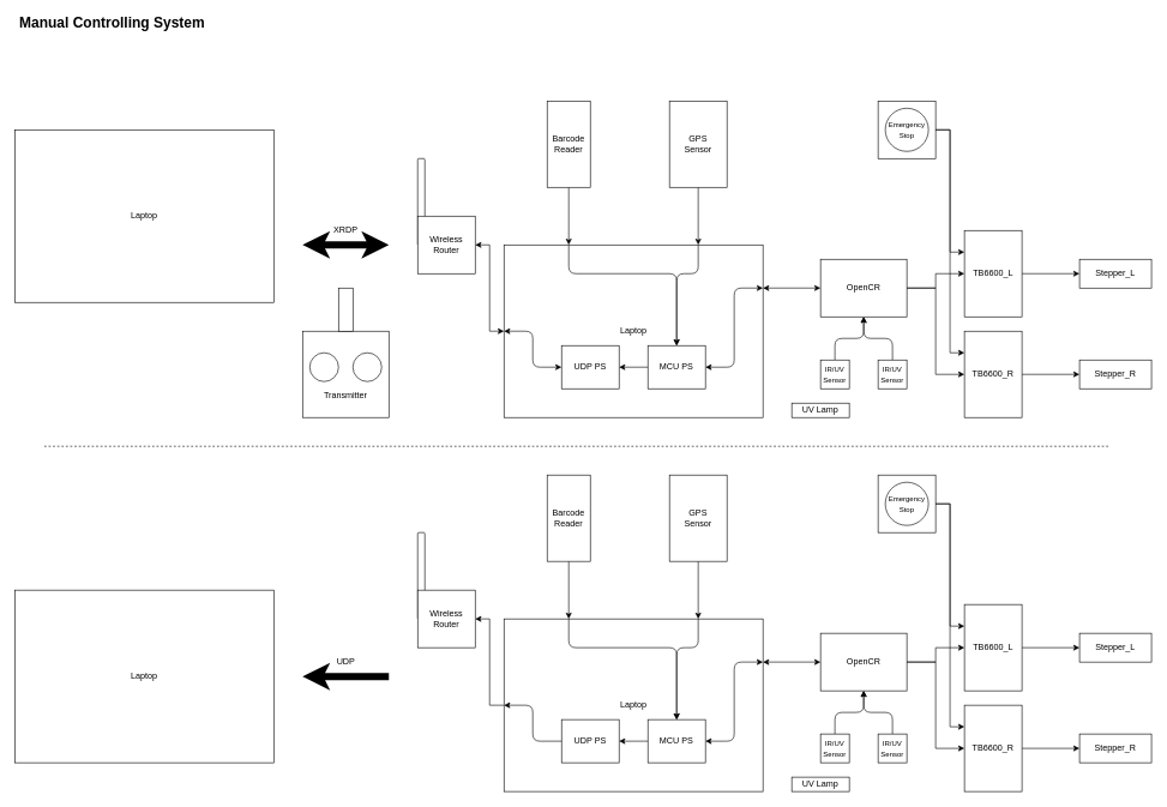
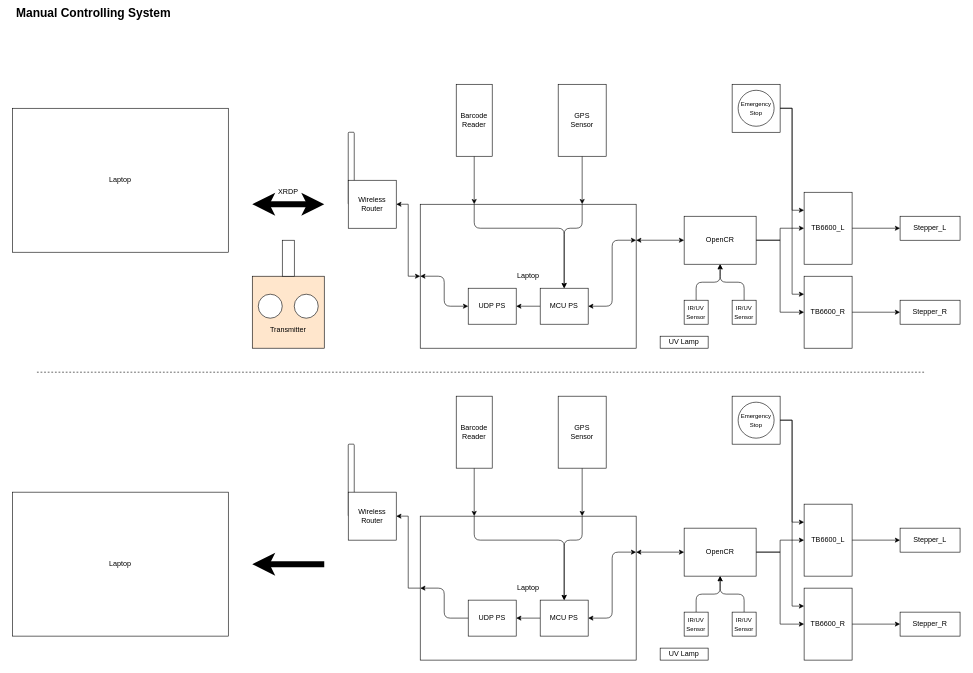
- <mxCell id="23" value="&lt;b&gt;&lt;font style=&quot;font-size: 20px&quot;&gt;Manual Controlling System&lt;/font&gt;&lt;/b&gt;" style="text;html=1;align=center;verticalAlign=middle;resizable=0;points=[];autosize=1;strokeColor=none;" parent="1" vertex="1"><mxGeometry x="20" y="20" width="270" height="20" as="geometry" /></mxCell>
+ <mxCell id="23" value="&lt;b&gt;&lt;font style=&quot;font-size: 20px&quot;&gt;Manual Controlling System&lt;/font&gt;&lt;/b&gt;" style="text;html=1;align=center;verticalAlign=middle;resizable=0;points=[];autosize=1;strokeColor=none;" parent="1" vertex="1"><mxGeometry x="20" y="10" width="270" height="20" as="geometry" /></mxCell>
- <mxCell id="12" value="&lt;br&gt;&lt;br&gt;&lt;br&gt;&lt;br&gt;Transmitter" style="whiteSpace=wrap;html=1;" parent="11" vertex="1"><mxGeometry width="120" height="120" as="geometry" /></mxCell>
+ <mxCell id="12" value="&lt;br&gt;&lt;br&gt;&lt;br&gt;&lt;br&gt;Transmitter" style="whiteSpace=wrap;html=1;fillColor=#ffe6cc;" parent="11" vertex="1"><mxGeometry width="120" height="120" as="geometry" /></mxCell>
- <mxCell id="89" value="UDP" style="text;html=1;align=center;verticalAlign=middle;resizable=0;points=[];autosize=1;strokeColor=none;" parent="87" vertex="1"><mxGeometry x="40" width="40" height="20" as="geometry" /></mxCell>
